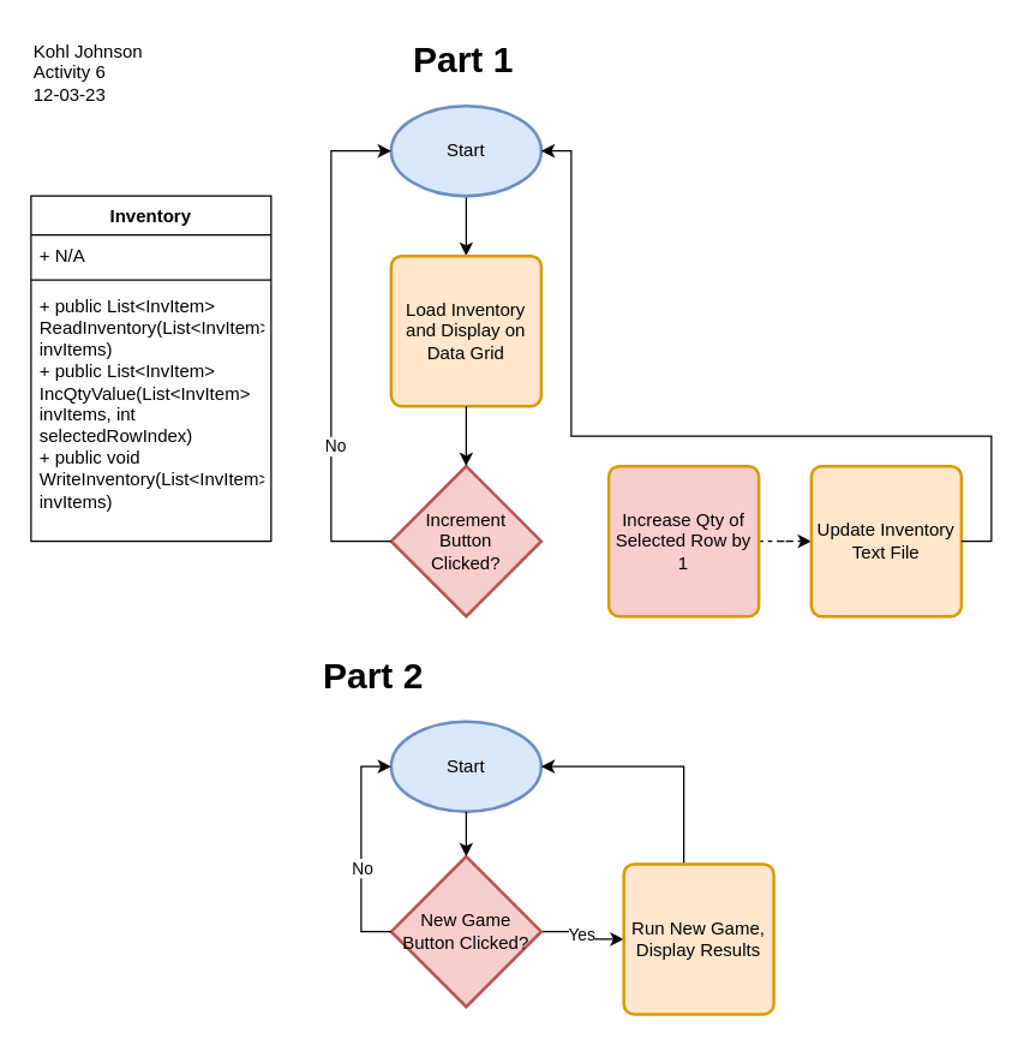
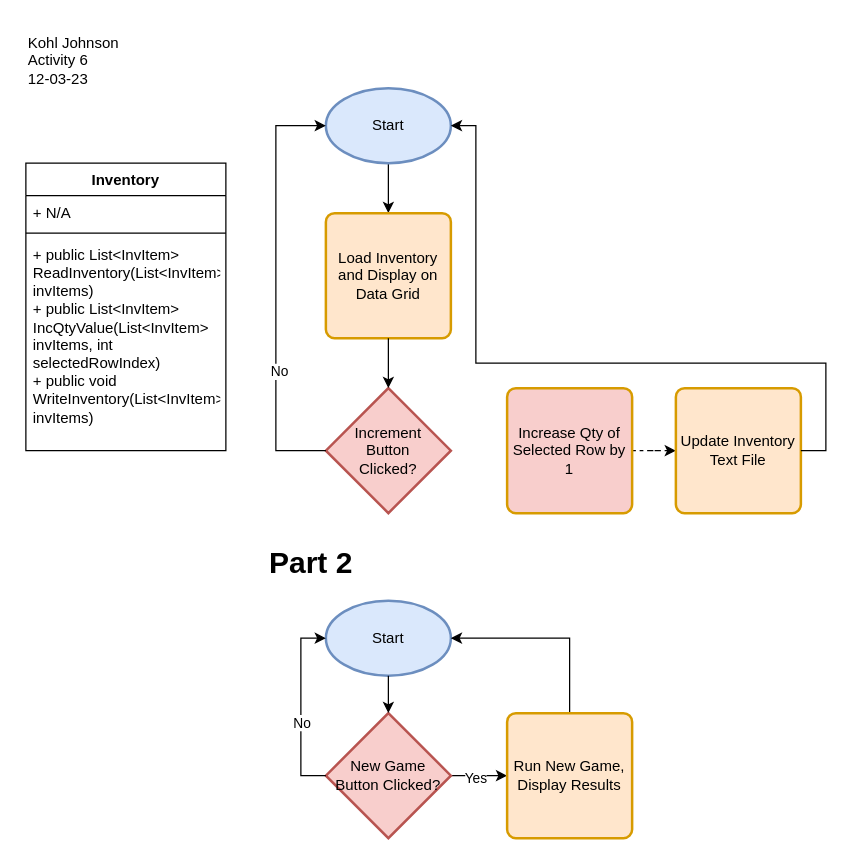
- <mxCell id="18" value="&lt;h1&gt;Part 1&lt;/h1&gt;" style="text;html=1;strokeColor=none;fillColor=none;spacing=5;spacingTop=-20;whiteSpace=wrap;overflow=hidden;rounded=0;" vertex="1" parent="1"><mxGeometry x="270" y="20" width="80" height="40" as="geometry" /></mxCell>
- <mxCell id="24" value="Run New Game, Display Results" style="rounded=1;whiteSpace=wrap;html=1;absoluteArcSize=1;arcSize=14;strokeWidth=2;fillColor=#ffe6cc;strokeColor=#d79b00;" vertex="1" parent="1"><mxGeometry x="415" y="575" width="100" height="100" as="geometry" /></mxCell>
+ <mxCell id="24" value="Run New Game, Display Results" style="rounded=1;whiteSpace=wrap;html=1;absoluteArcSize=1;arcSize=14;strokeWidth=2;fillColor=#ffe6cc;strokeColor=#d79b00;" vertex="1" parent="1"><mxGeometry x="405" y="570" width="100" height="100" as="geometry" /></mxCell>
